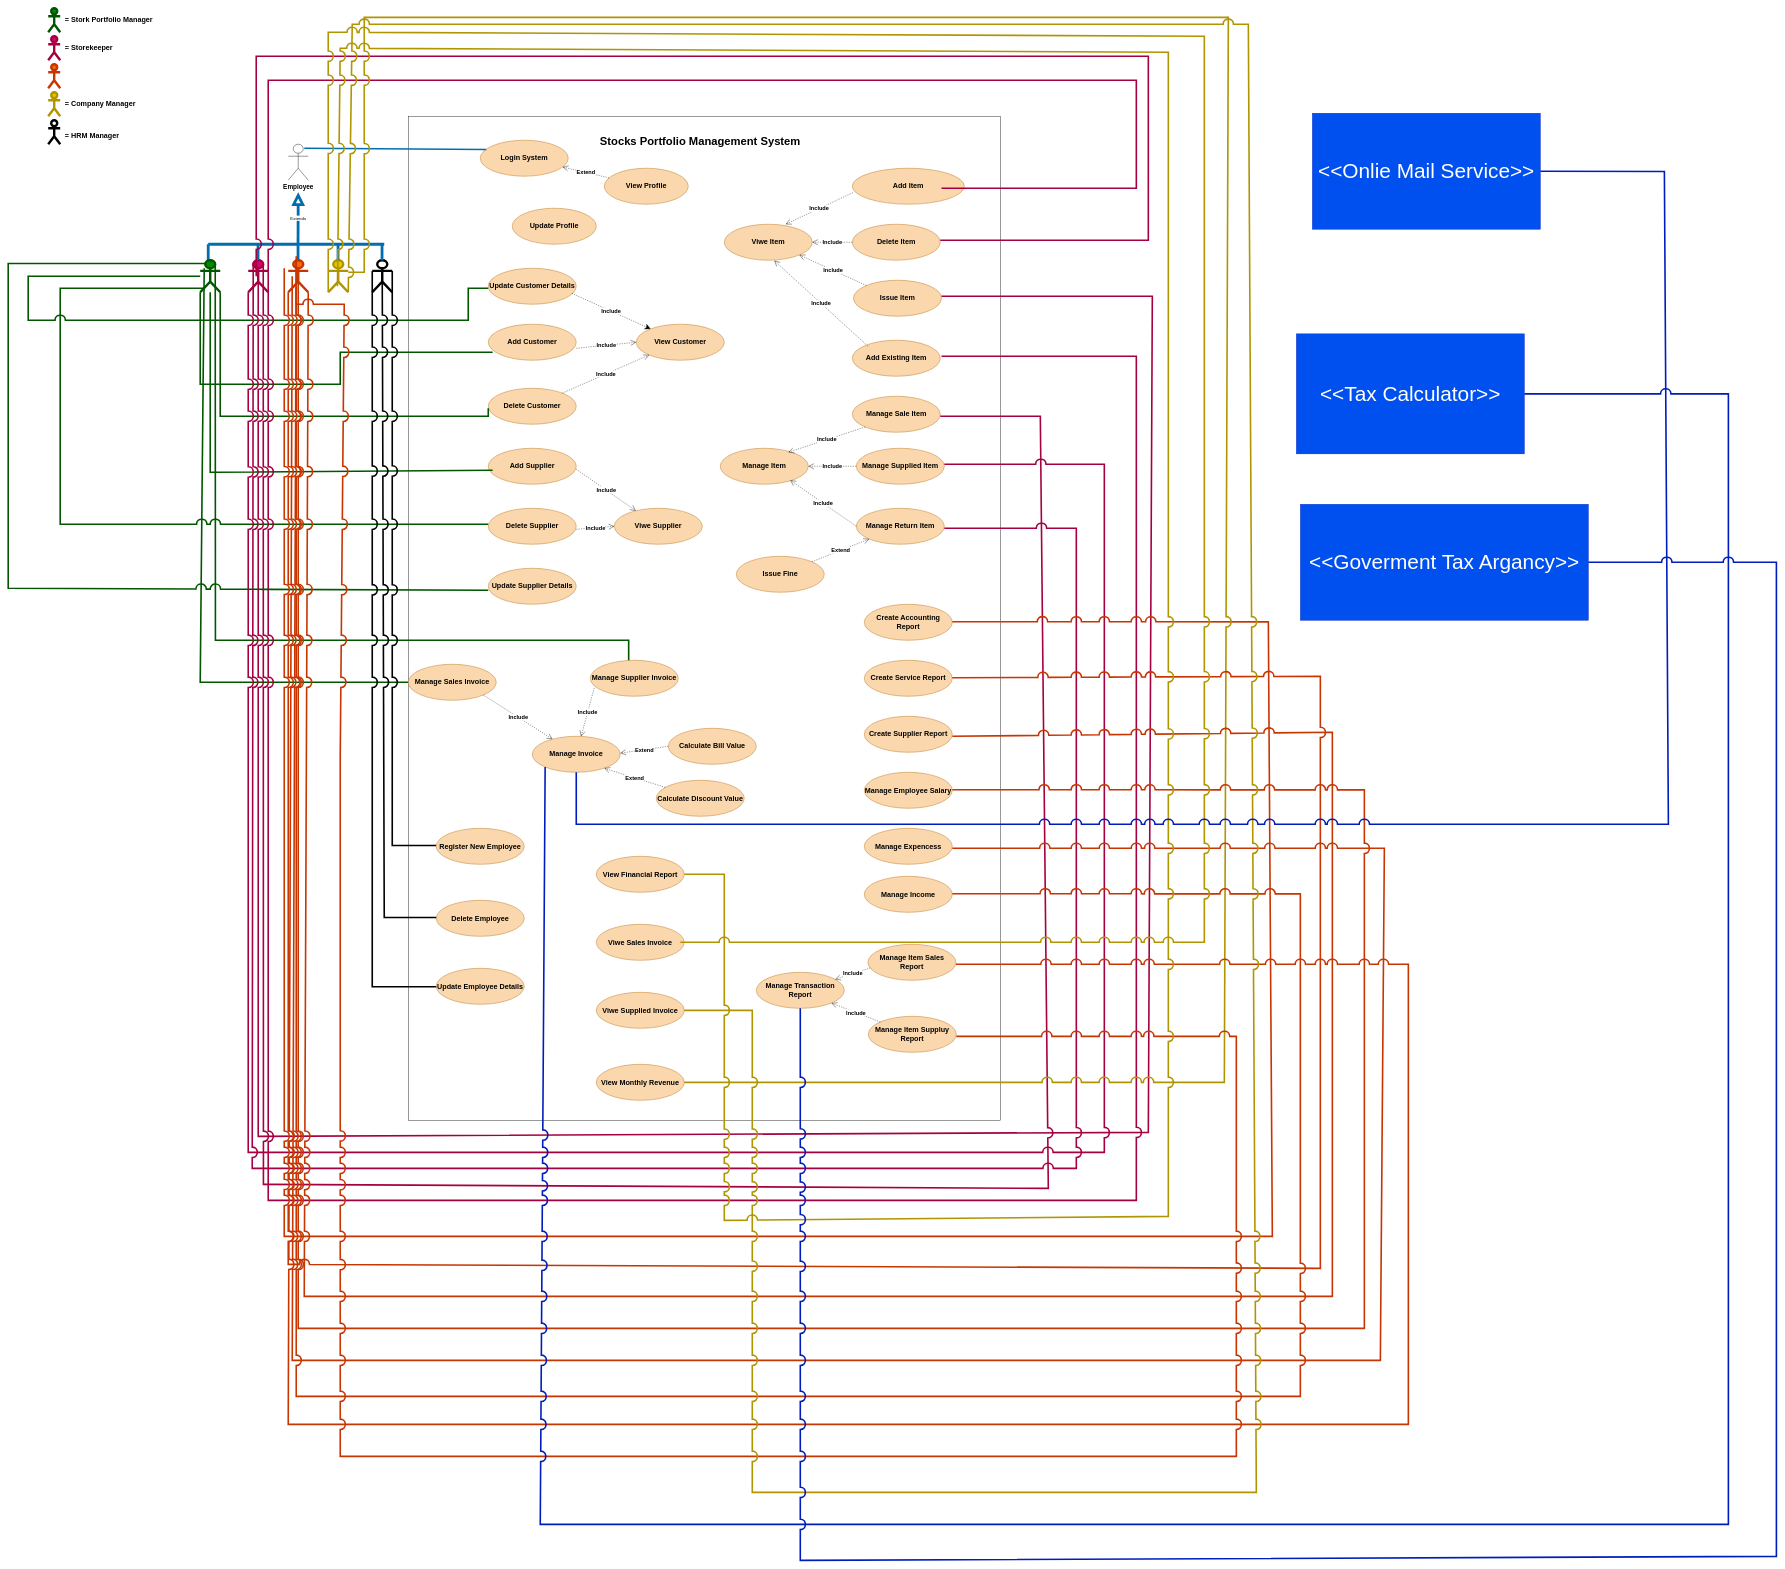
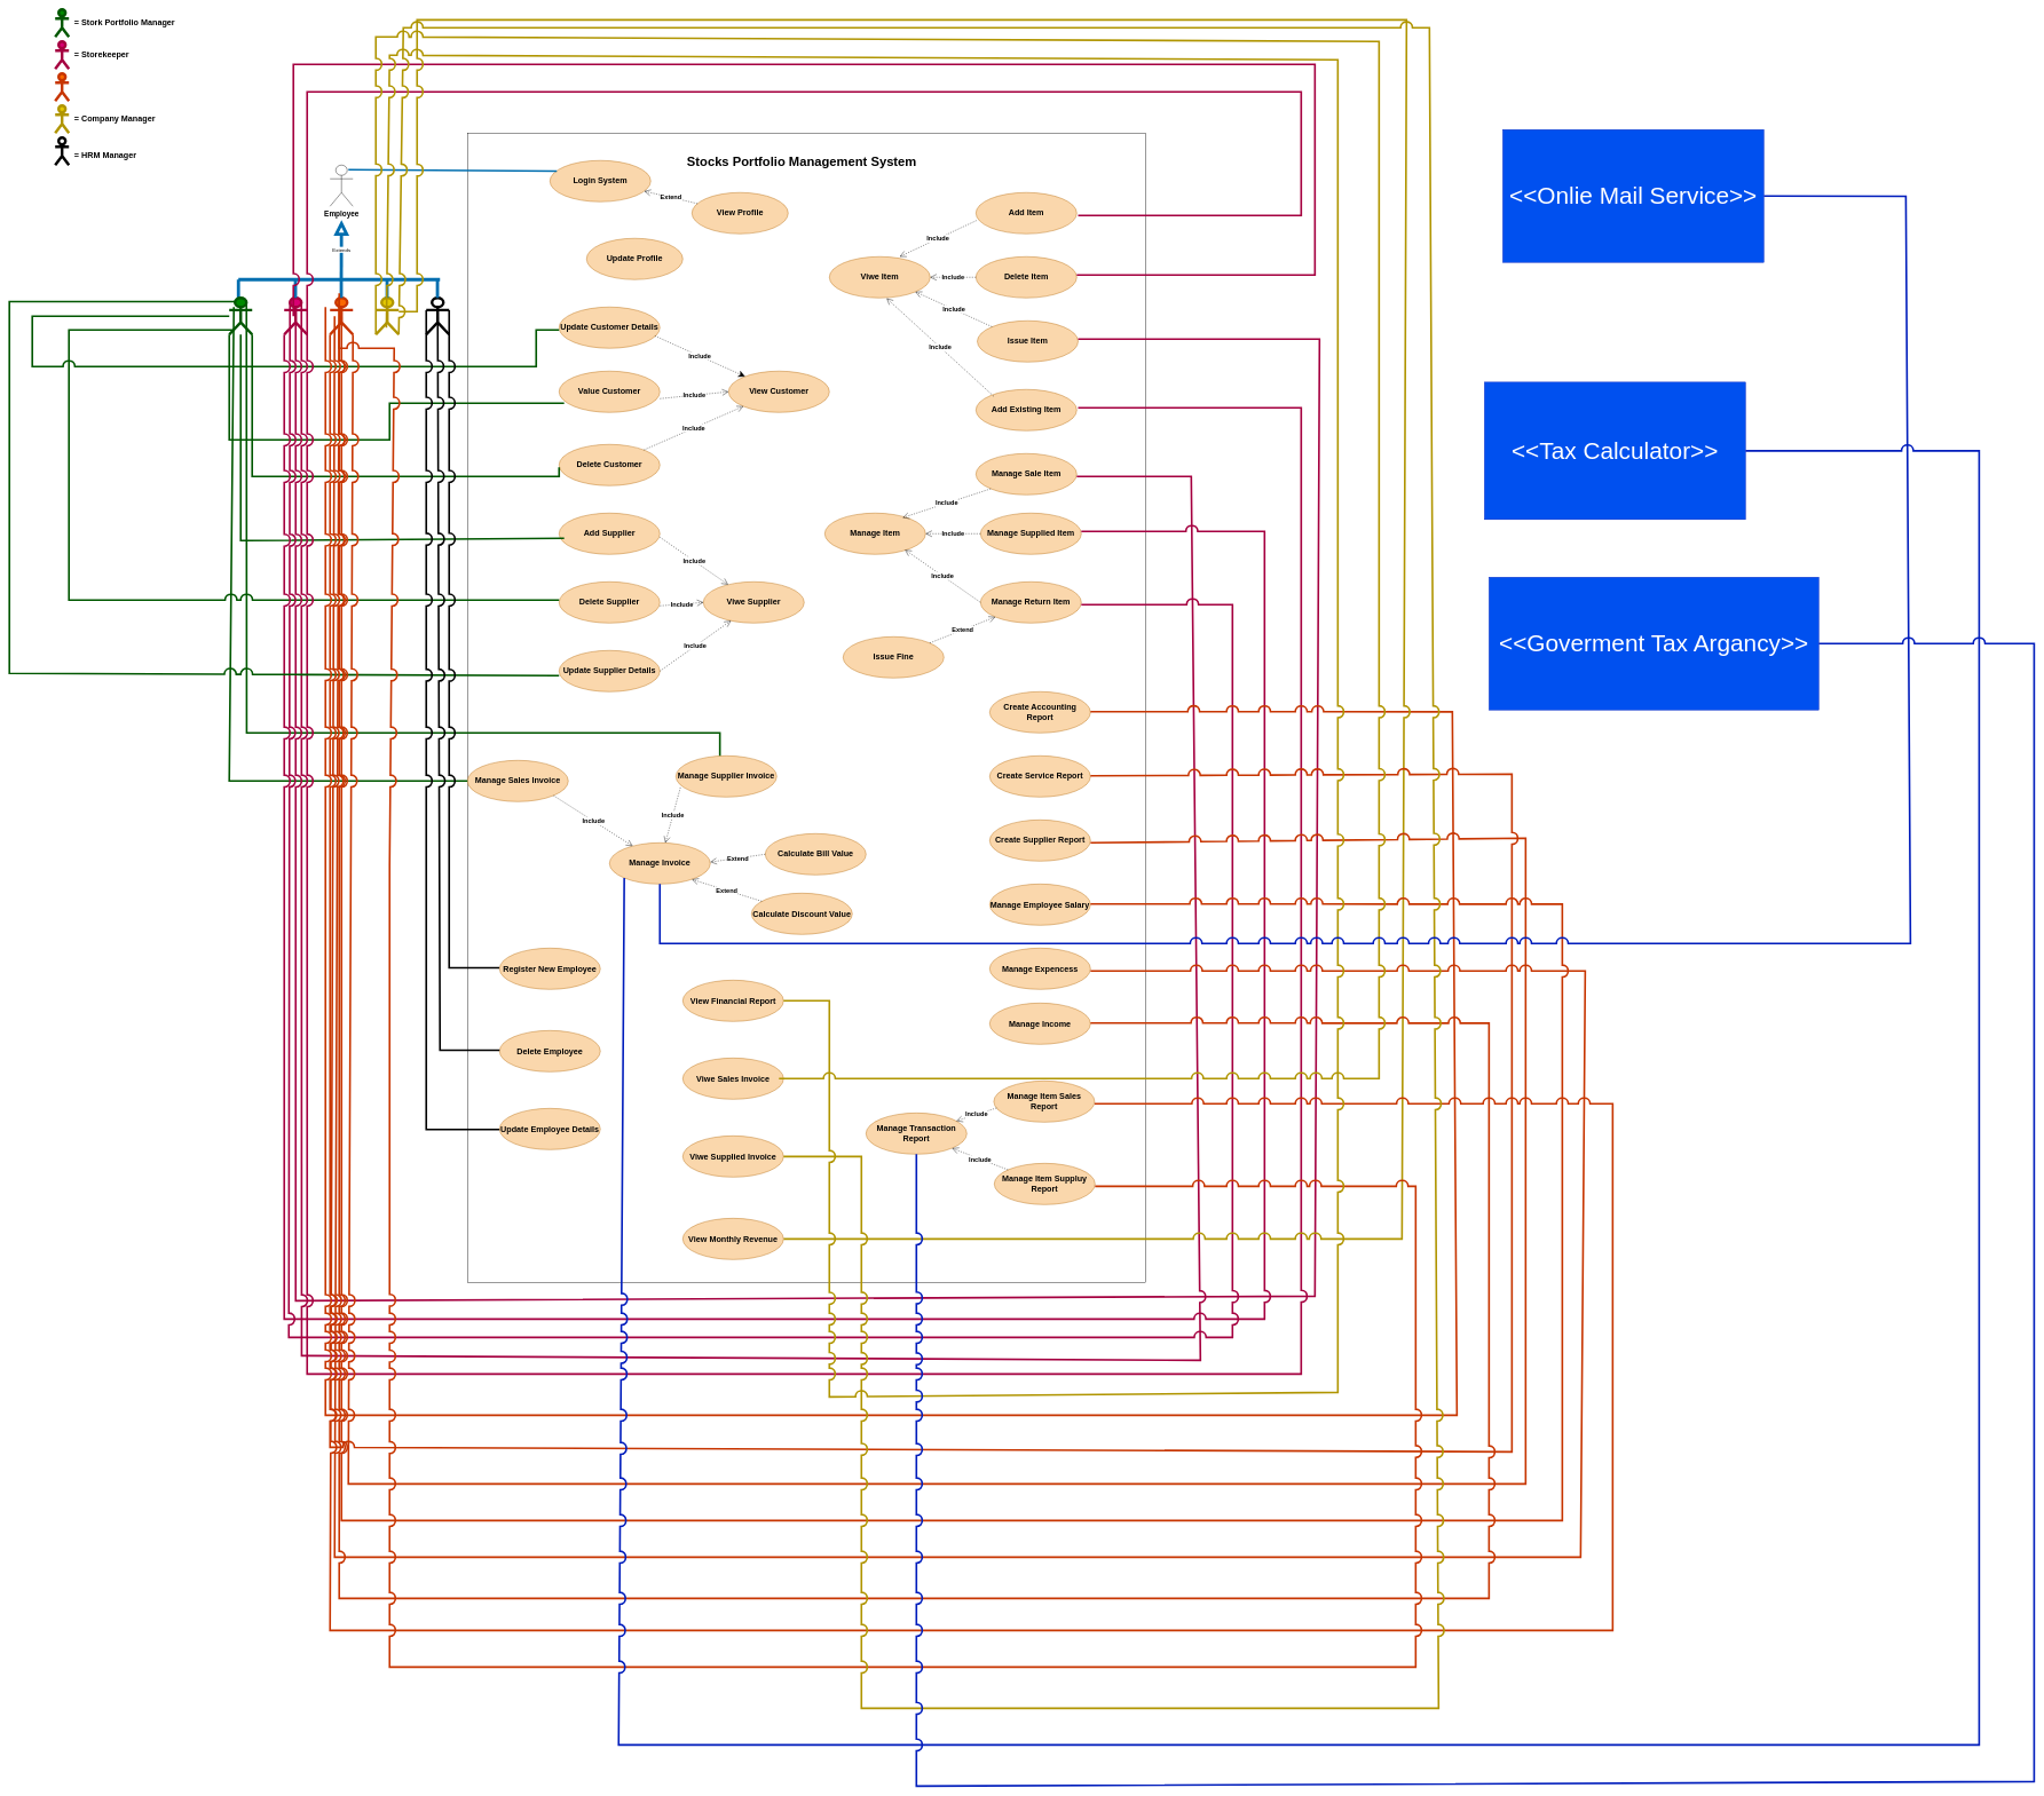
- <mxCell id="39" value="&lt;font style=&quot;font-size: 18px;&quot;&gt;&lt;b&gt;Add Item&lt;/b&gt;&lt;/font&gt;" style="ellipse;whiteSpace=wrap;html=1;fillColor=#fad7ac;strokeColor=#b46504;" vertex="1" parent="2"><mxGeometry x="2110" y="400" width="280" height="90" as="geometry" /></mxCell>
+ <mxCell id="39" value="&lt;font style=&quot;font-size: 18px;&quot;&gt;&lt;b&gt;Add Item&lt;/b&gt;&lt;/font&gt;" style="ellipse;whiteSpace=wrap;html=1;fillColor=#fad7ac;strokeColor=#b46504;" vertex="1" parent="2"><mxGeometry x="2110" y="400" width="220" height="90" as="geometry" /></mxCell>
- <mxCell id="24" value="&lt;font style=&quot;font-size: 18px;&quot;&gt;&lt;b&gt;Add Customer&lt;/b&gt;&lt;/font&gt;" style="ellipse;whiteSpace=wrap;html=1;fillColor=#fad7ac;strokeColor=#b46504;" vertex="1" parent="2"><mxGeometry x="1200" y="790" width="220" height="90" as="geometry" /></mxCell>
+ <mxCell id="24" value="&lt;font style=&quot;font-size: 18px;&quot;&gt;&lt;b&gt;Value Customer&lt;/b&gt;&lt;/font&gt;" style="ellipse;whiteSpace=wrap;html=1;fillColor=#fad7ac;strokeColor=#b46504;" vertex="1" parent="2"><mxGeometry x="1200" y="790" width="220" height="90" as="geometry" /></mxCell>
+ <mxCell id="50" value="&lt;b style=&quot;border-color: var(--border-color); font-size: 14px;&quot;&gt;Include&lt;/b&gt;" style="endArrow=open;endSize=12;dashed=1;html=1;rounded=0;exitX=1;exitY=0.5;exitDx=0;exitDy=0;entryX=0.273;entryY=0.944;entryDx=0;entryDy=0;entryPerimeter=0;" edge="1" parent="2" source="30" target="43"><mxGeometry width="160" relative="1" as="geometry"><mxPoint x="1460" y="1376.5" as="sourcePoint" /><mxPoint x="1609" y="1480" as="targetPoint" /><Array as="points" /></mxGeometry></mxCell>
